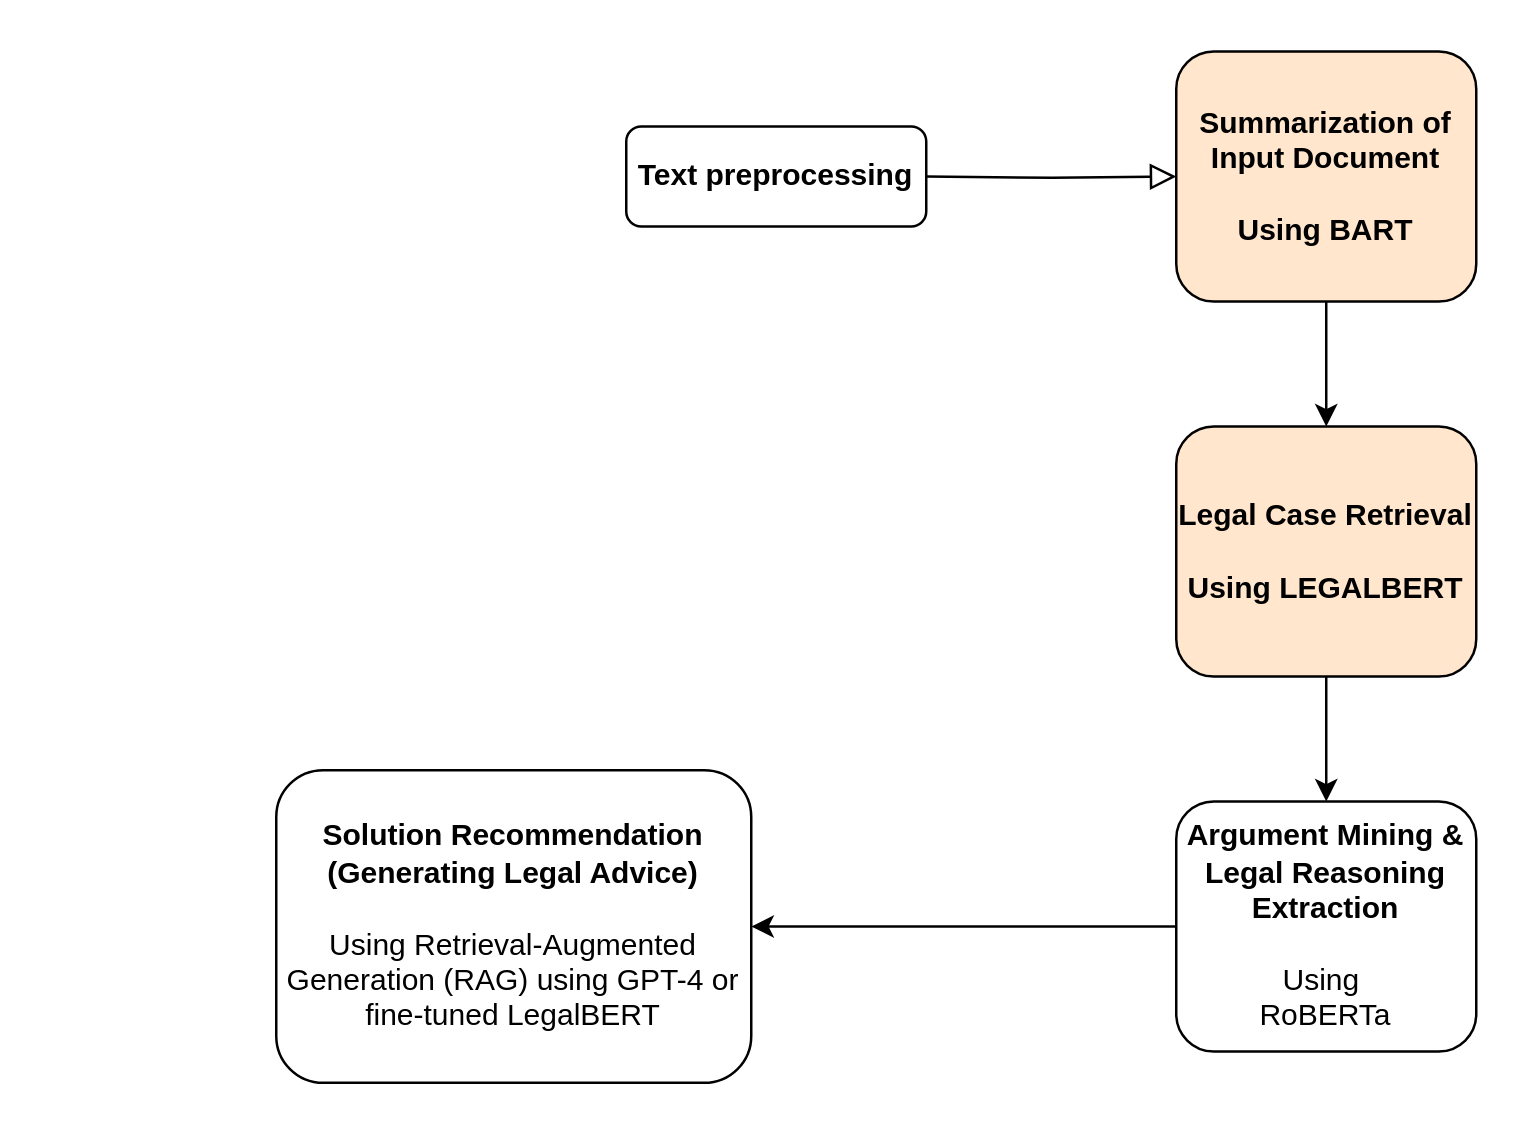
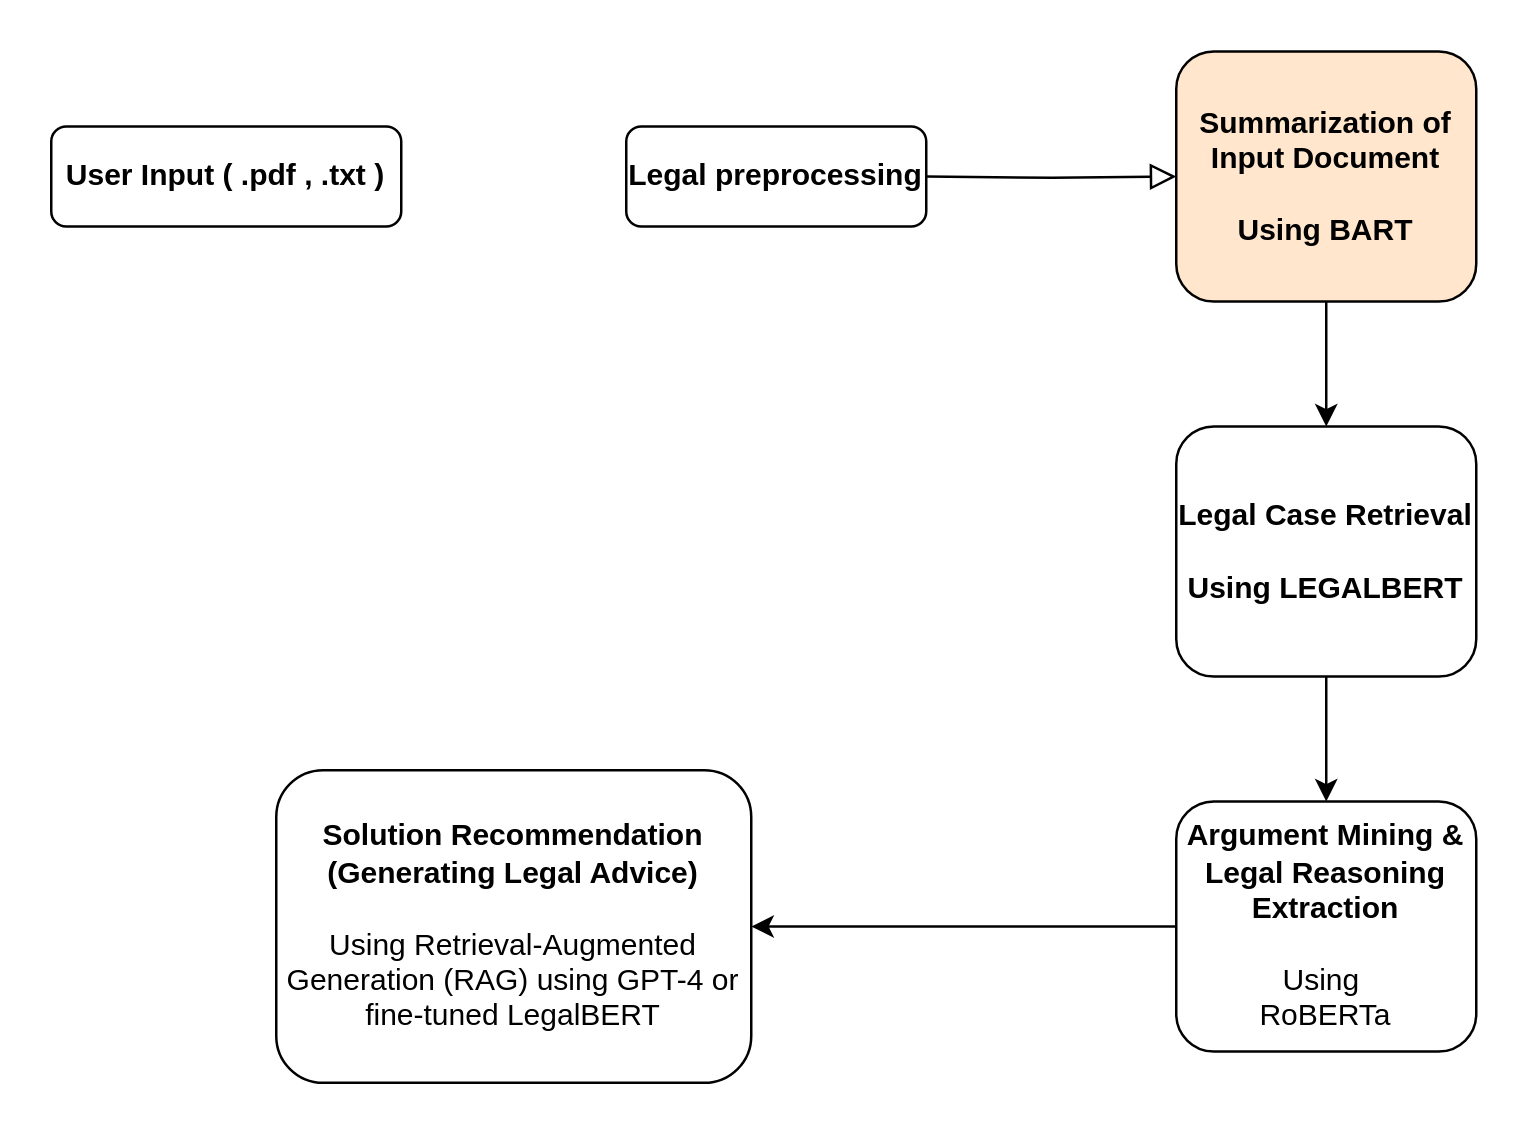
+ <mxCell id="2" value="&lt;b&gt;User Input ( .pdf , .txt )&lt;/b&gt;" style="rounded=1;whiteSpace=wrap;html=1;fontSize=12;glass=0;strokeWidth=1;shadow=0;" parent="1" vertex="1"><mxGeometry x="20" y="50" width="140" height="40" as="geometry" /></mxCell>
- <mxCell id="3" value="&lt;b&gt;Text preprocessing &lt;/b&gt;" style="rounded=1;whiteSpace=wrap;html=1;fontSize=12;glass=0;strokeWidth=1;shadow=0;" parent="1" vertex="1"><mxGeometry x="250" y="50" width="120" height="40" as="geometry" /></mxCell>
+ <mxCell id="3" value="&lt;b&gt;Legal preprocessing &lt;/b&gt;" style="rounded=1;whiteSpace=wrap;html=1;fontSize=12;glass=0;strokeWidth=1;shadow=0;" parent="1" vertex="1"><mxGeometry x="250" y="50" width="120" height="40" as="geometry" /></mxCell>
- <mxCell id="11" value="&lt;div&gt;&lt;b&gt;Legal Case Retrieval&lt;span data-end=&quot;862&quot; data-start=&quot;823&quot;&gt;&lt;br&gt;&lt;/span&gt;&lt;/b&gt;&lt;/div&gt;&lt;div&gt;&lt;br&gt;&lt;/div&gt;&lt;div&gt;&lt;strong&gt;Using LEGALBERT&lt;/strong&gt;&lt;/div&gt;" style="rounded=1;whiteSpace=wrap;html=1;fontSize=12;glass=0;strokeWidth=1;shadow=0;fillColor=#ffe6cc;" vertex="1" parent="1"><mxGeometry x="470" y="170" width="120" height="100" as="geometry" /></mxCell>
+ <mxCell id="11" value="&lt;div&gt;&lt;b&gt;Legal Case Retrieval&lt;span data-end=&quot;862&quot; data-start=&quot;823&quot;&gt;&lt;br&gt;&lt;/span&gt;&lt;/b&gt;&lt;/div&gt;&lt;div&gt;&lt;br&gt;&lt;/div&gt;&lt;div&gt;&lt;strong&gt;Using LEGALBERT&lt;/strong&gt;&lt;/div&gt;" style="rounded=1;whiteSpace=wrap;html=1;fontSize=12;glass=0;strokeWidth=1;shadow=0;" vertex="1" parent="1"><mxGeometry x="470" y="170" width="120" height="100" as="geometry" /></mxCell>
